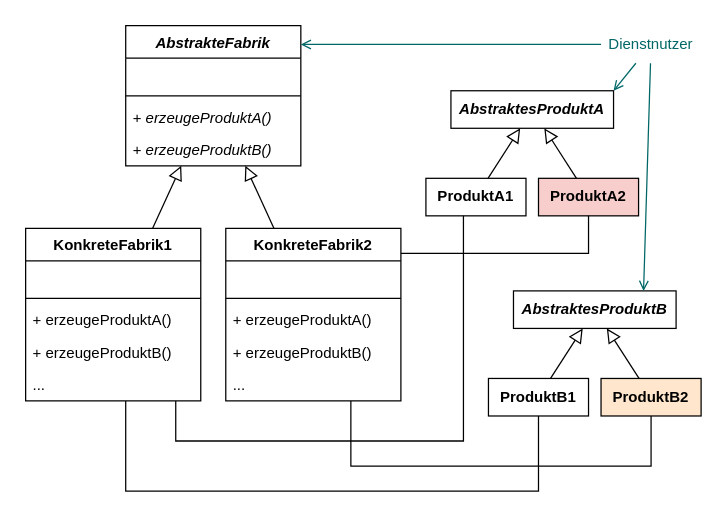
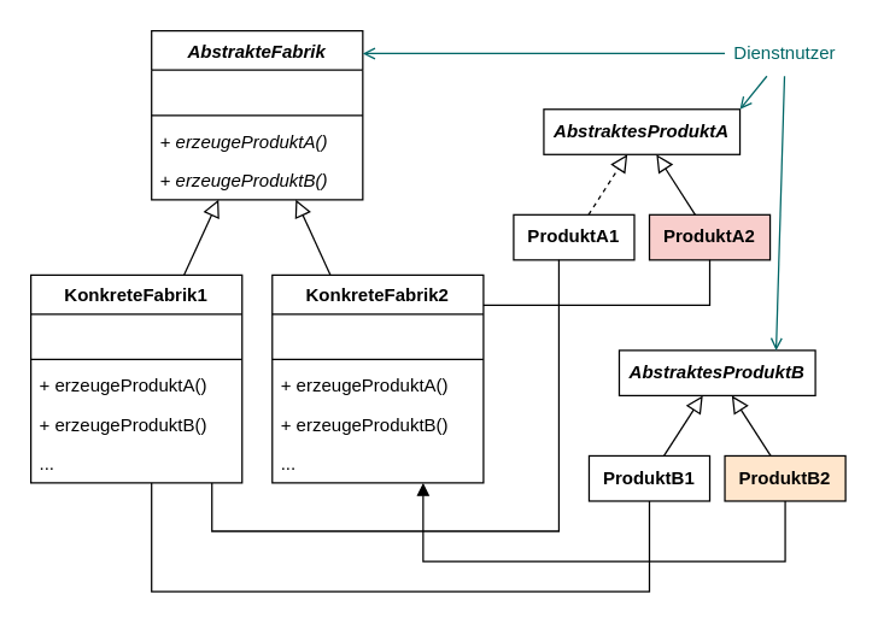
- <mxCell id="27" value="" style="endArrow=block;html=1;rounded=0;endFill=0;endSize=9;" parent="1" source="21" target="20" edge="1"><mxGeometry width="50" height="50" relative="1" as="geometry"><mxPoint x="150" y="510" as="sourcePoint" /><mxPoint x="175" y="462" as="targetPoint" /></mxGeometry></mxCell>
+ <mxCell id="27" value="" style="endArrow=block;html=1;rounded=0;endFill=0;endSize=9;dashed=1;" parent="1" source="21" target="20" edge="1"><mxGeometry width="50" height="50" relative="1" as="geometry"><mxPoint x="150" y="510" as="sourcePoint" /><mxPoint x="175" y="462" as="targetPoint" /></mxGeometry></mxCell>
- <mxCell id="34" value="" style="endArrow=none;html=1;rounded=0;edgeStyle=orthogonalEdgeStyle;" parent="1" source="24" target="13" edge="1"><mxGeometry width="50" height="50" relative="1" as="geometry"><mxPoint x="80" y="512" as="sourcePoint" /><mxPoint x="130" y="462" as="targetPoint" /><Array as="points"><mxPoint x="520" y="372" /><mxPoint x="280" y="372" /></Array></mxGeometry></mxCell>
+ <mxCell id="34" value="" style="endArrow=block;html=1;rounded=0;edgeStyle=orthogonalEdgeStyle;" parent="1" source="24" target="13" edge="1"><mxGeometry width="50" height="50" relative="1" as="geometry"><mxPoint x="80" y="512" as="sourcePoint" /><mxPoint x="130" y="462" as="targetPoint" /><Array as="points"><mxPoint x="520" y="372" /><mxPoint x="280" y="372" /></Array></mxGeometry></mxCell>
